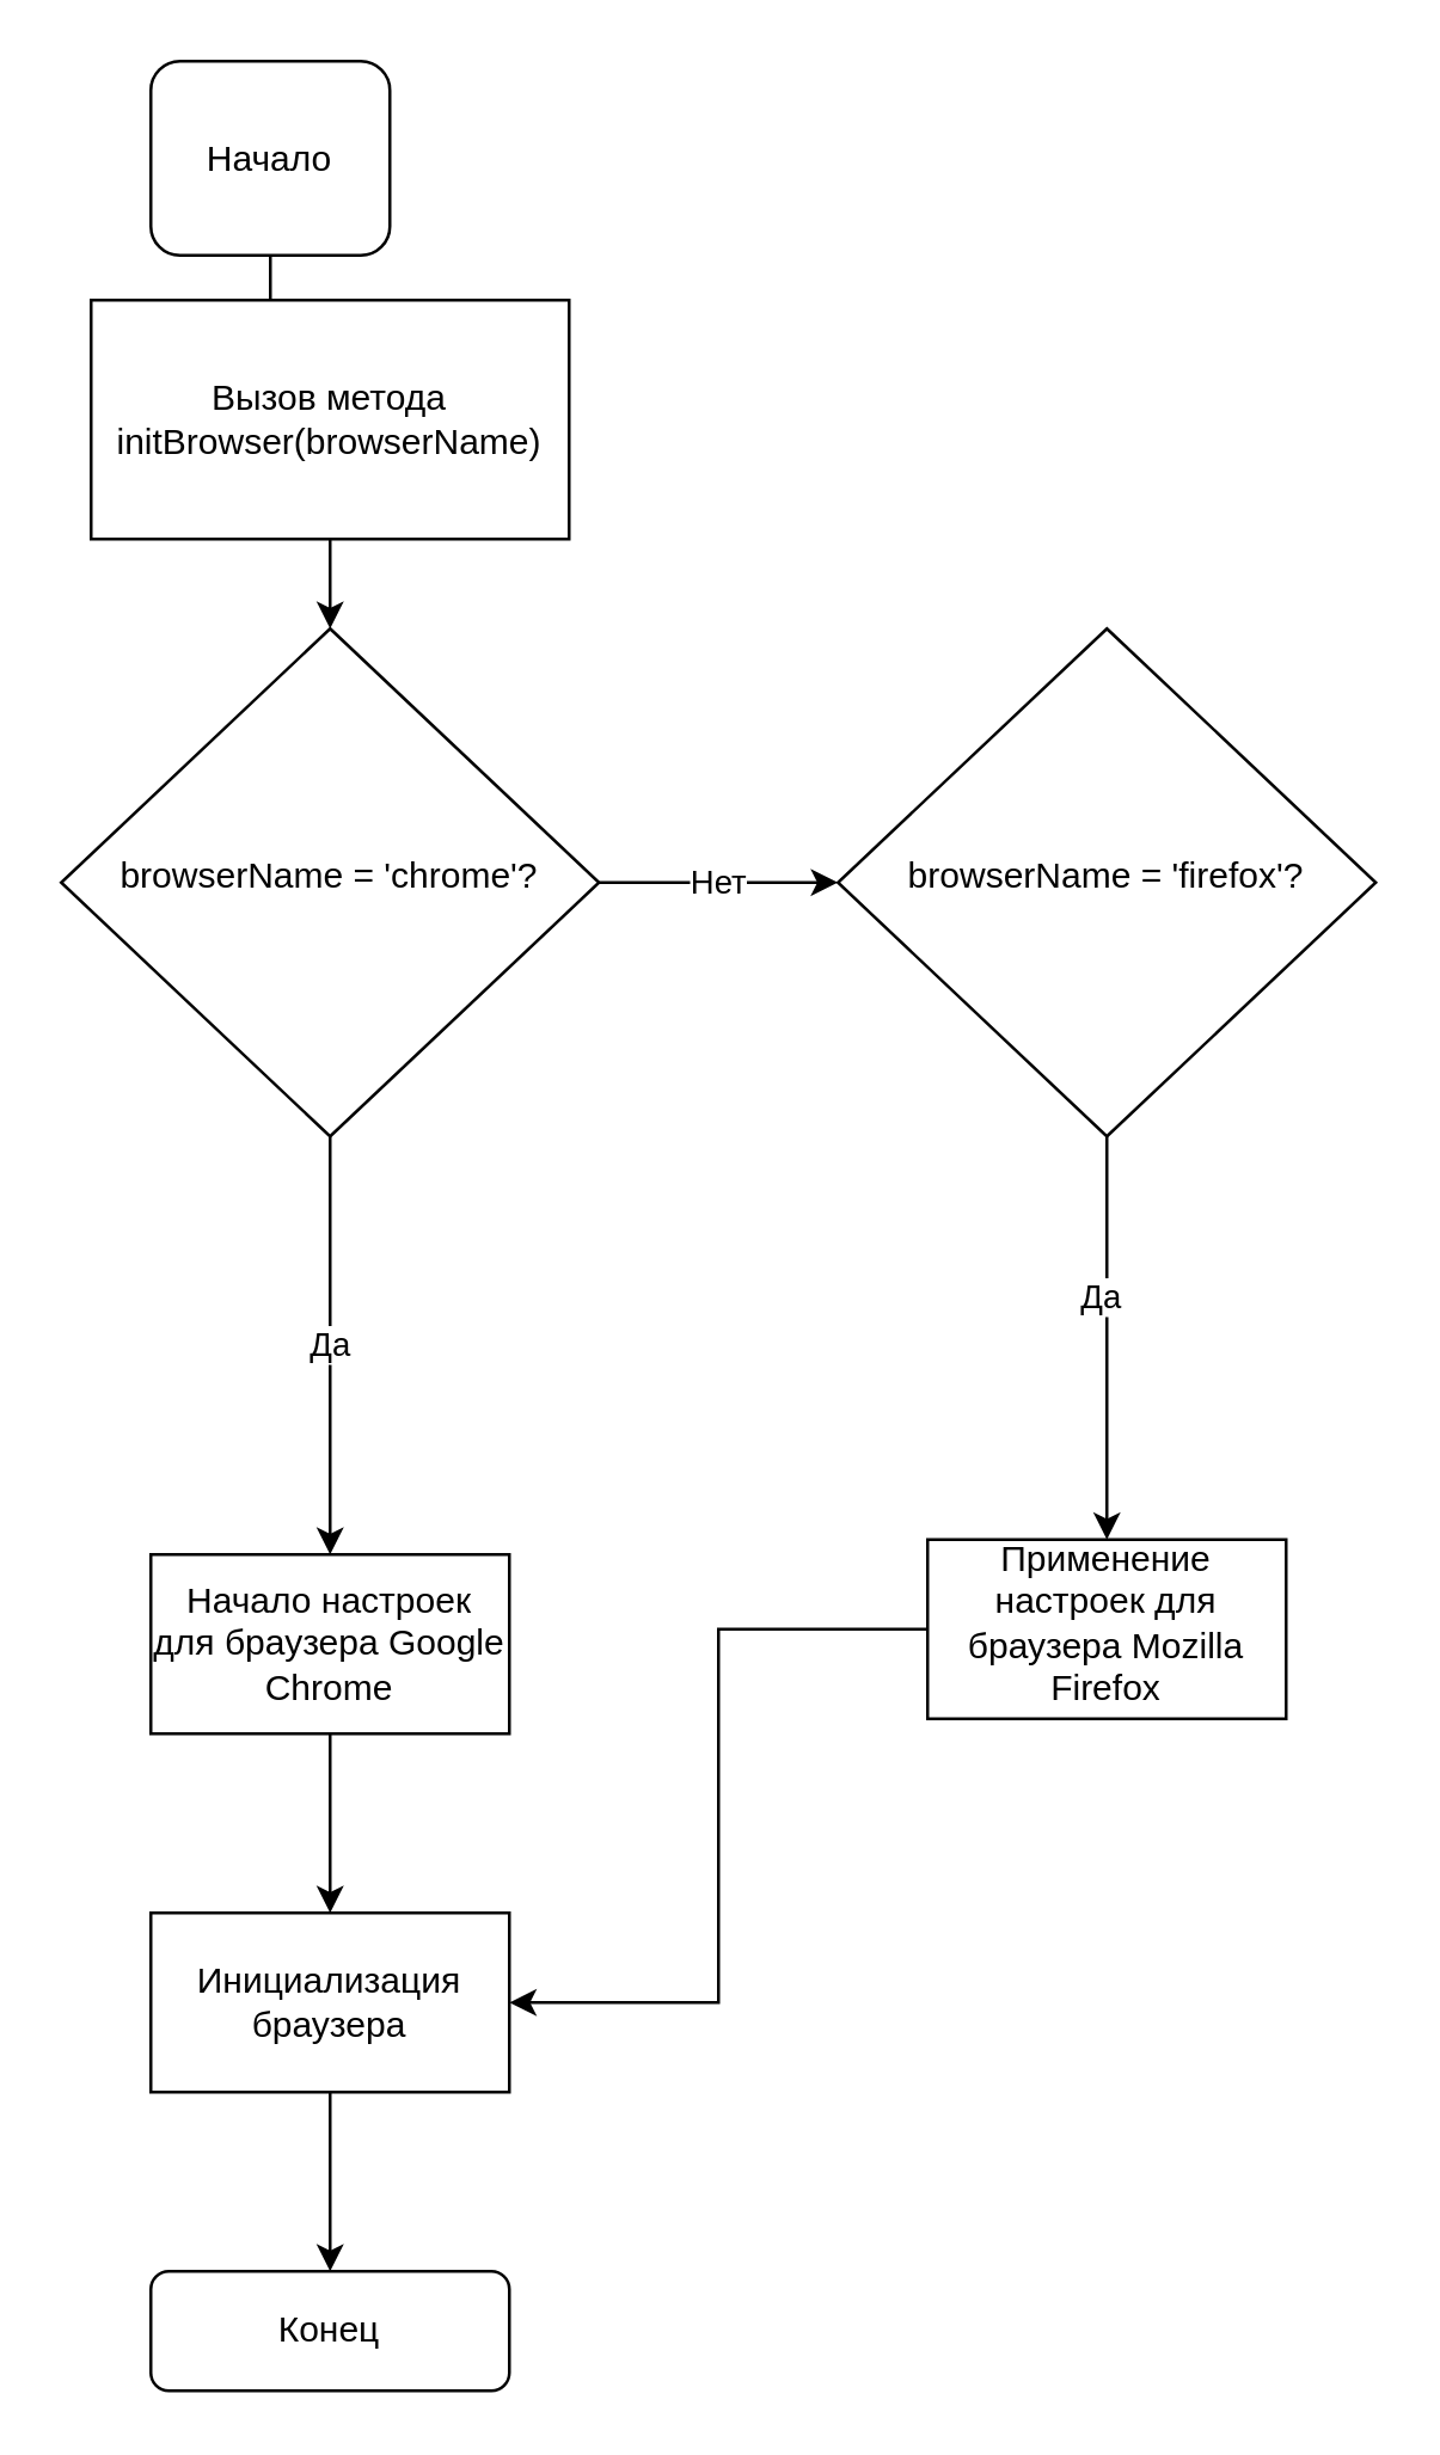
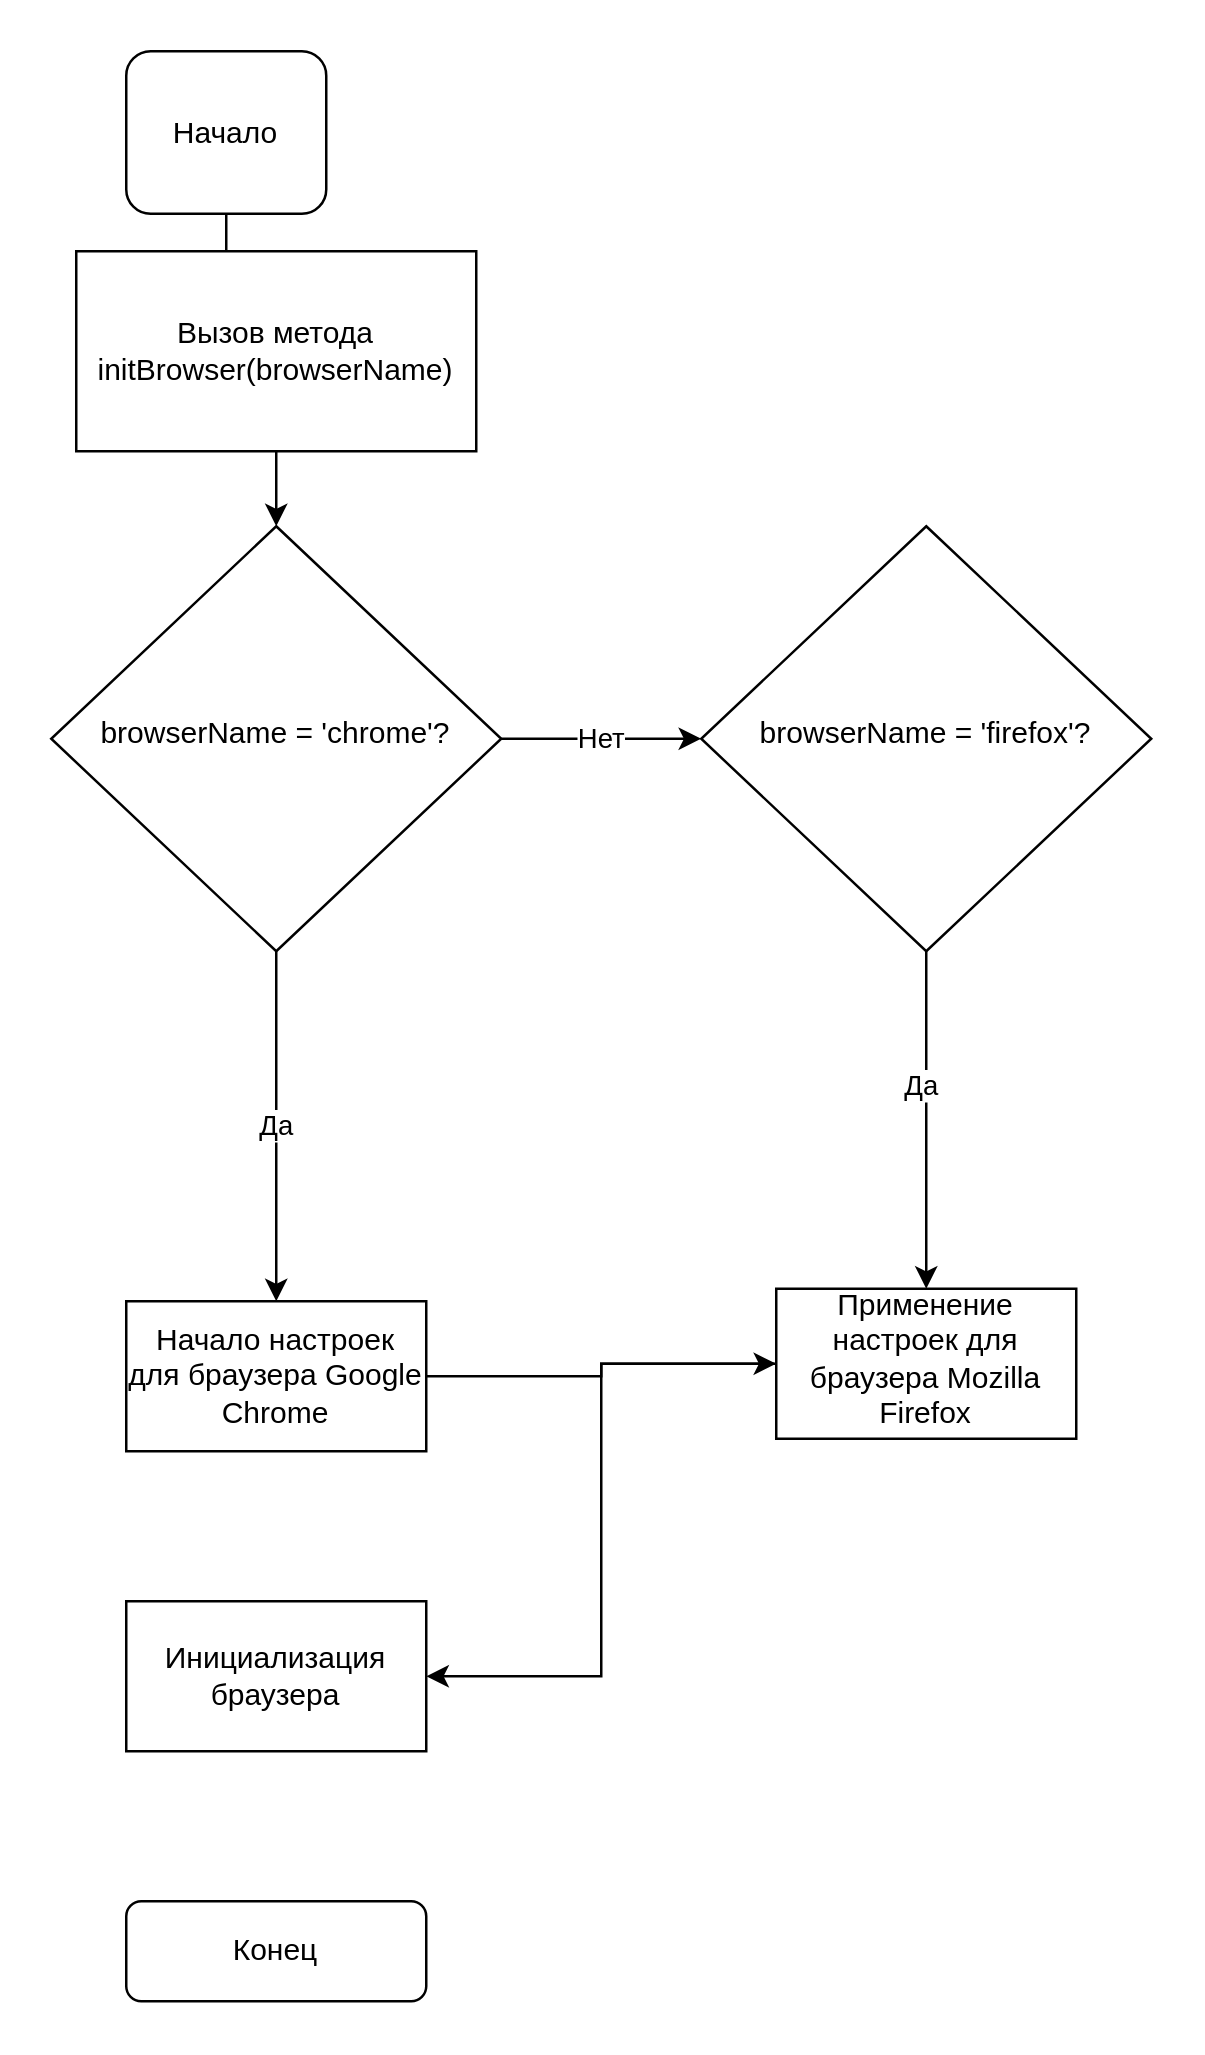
- <mxCell id="11" value="" style="edgeStyle=orthogonalEdgeStyle;rounded=0;orthogonalLoop=1;jettySize=auto;html=1;" edge="1" parent="1" source="12" target="14"><mxGeometry relative="1" as="geometry" /></mxCell>
+ <mxCell id="11" value="" style="edgeStyle=orthogonalEdgeStyle;rounded=0;orthogonalLoop=1;jettySize=auto;html=1;" edge="1" parent="1" source="12" target="19"><mxGeometry relative="1" as="geometry" /></mxCell>
- <mxCell id="13" value="" style="edgeStyle=orthogonalEdgeStyle;rounded=0;orthogonalLoop=1;jettySize=auto;html=1;" edge="1" parent="1" source="14" target="7"><mxGeometry relative="1" as="geometry" /></mxCell>
